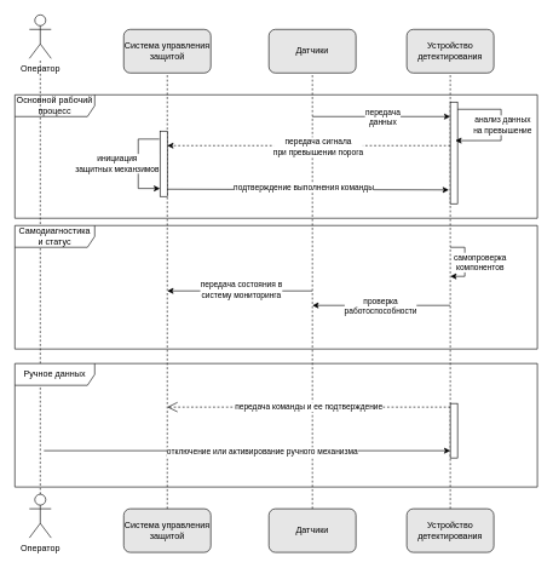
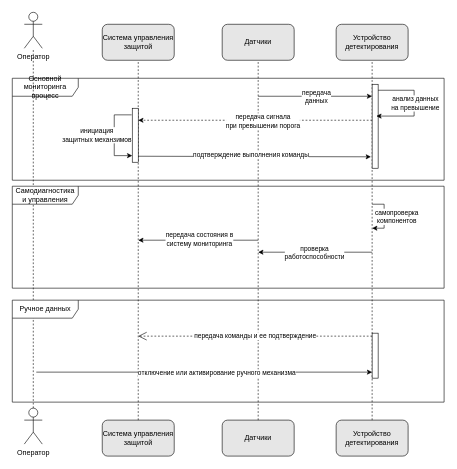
- <mxCell id="2" value="&lt;div&gt;Основной рабочий процесс&lt;/div&gt;" style="shape=umlFrame;whiteSpace=wrap;html=1;pointerEvents=0;width=110;height=30;fillColor=default;" vertex="1" parent="1"><mxGeometry x="20" y="130" width="720" height="170" as="geometry" /></mxCell>
+ <mxCell id="2" value="&lt;div&gt;Основной мониторинга процесс&lt;/div&gt;" style="shape=umlFrame;whiteSpace=wrap;html=1;pointerEvents=0;width=110;height=30;fillColor=default;" vertex="1" parent="1"><mxGeometry x="20" y="130" width="720" height="170" as="geometry" /></mxCell>
- <mxCell id="10" value="Самодиагностика и статус" style="shape=umlFrame;whiteSpace=wrap;html=1;pointerEvents=0;width=110;height=30;" vertex="1" parent="1"><mxGeometry x="20" y="310" width="720" height="170" as="geometry" /></mxCell>
+ <mxCell id="10" value="Самодиагностика и управления" style="shape=umlFrame;whiteSpace=wrap;html=1;pointerEvents=0;width=110;height=30;" vertex="1" parent="1"><mxGeometry x="20" y="310" width="720" height="170" as="geometry" /></mxCell>
